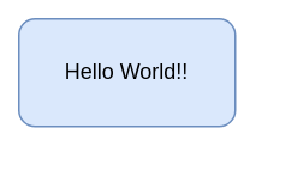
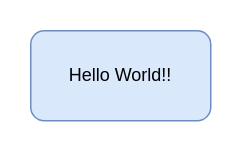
- <mxCell id="2" value="Hello World!!" style="rounded=1;whiteSpace=wrap;html=1;fillColor=#dae8fc;strokeColor=#6c8ebf;" vertex="1" parent="1"><mxGeometry x="10" y="10" width="120" height="60" as="geometry" /></mxCell>
+ <mxCell id="2" value="Hello World!!" style="rounded=1;whiteSpace=wrap;html=1;fillColor=#dae8fc;strokeColor=#6c8ebf;" vertex="1" parent="1"><mxGeometry x="20" y="20" width="120" height="60" as="geometry" /></mxCell>
